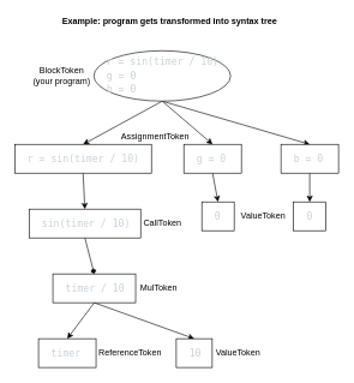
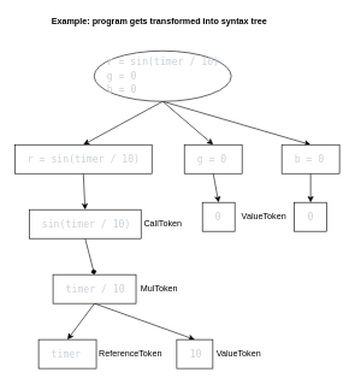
- <mxCell id="28" value="Example: program gets transformed into syntax tree" style="text;html=1;align=center;verticalAlign=middle;resizable=0;points=[];autosize=1;fontStyle=1" vertex="1" parent="1"><mxGeometry x="80" y="20" width="310" height="20" as="geometry" /></mxCell>
+ <mxCell id="28" value="Example: program gets transformed into syntax tree" style="text;html=1;align=center;verticalAlign=middle;resizable=0;points=[];autosize=1;fontStyle=1" vertex="1" parent="1"><mxGeometry x="65" y="20" width="310" height="20" as="geometry" /></mxCell>
- <mxCell id="27" value="BlockToken&lt;br&gt;(your program)" style="text;html=1;align=center;verticalAlign=middle;resizable=0;points=[];autosize=1;" vertex="1" parent="1"><mxGeometry x="40" y="90" width="90" height="30" as="geometry" /></mxCell>
- <mxCell id="21" value="AssignmentToken" style="text;html=1;align=center;verticalAlign=middle;resizable=0;points=[];autosize=1;" vertex="1" parent="1"><mxGeometry x="160" y="180" width="110" height="20" as="geometry" /></mxCell>
